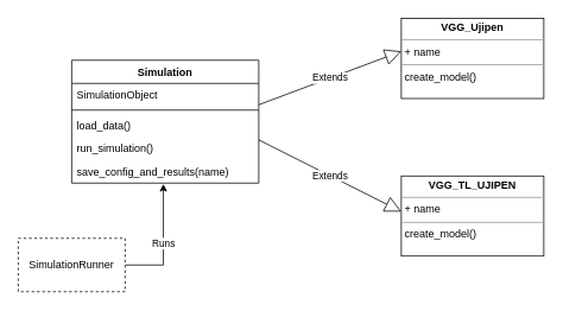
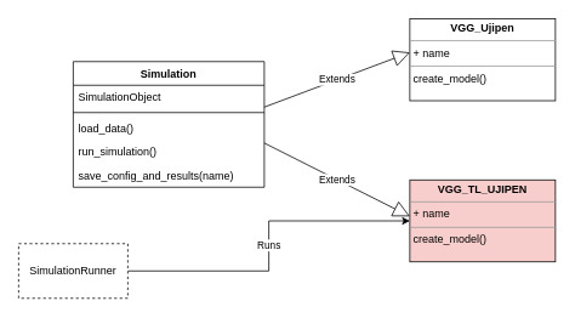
- <mxCell id="13" value="&lt;p style=&quot;margin: 0px ; margin-top: 4px ; text-align: center&quot;&gt;&lt;b&gt;VGG_TL_UJIPEN&lt;/b&gt;&lt;/p&gt;&lt;hr size=&quot;1&quot;&gt;&lt;p style=&quot;margin: 0px ; margin-left: 4px&quot;&gt;+ name&lt;/p&gt;&lt;hr size=&quot;1&quot;&gt;&lt;p style=&quot;margin: 0px ; margin-left: 4px&quot;&gt;create_model()&lt;/p&gt;" style="verticalAlign=top;align=left;overflow=fill;fontSize=12;fontFamily=Helvetica;html=1;" parent="1" vertex="1"><mxGeometry x="450" y="197" width="160" height="90" as="geometry" /></mxCell>
+ <mxCell id="13" value="&lt;p style=&quot;margin: 0px ; margin-top: 4px ; text-align: center&quot;&gt;&lt;b&gt;VGG_TL_UJIPEN&lt;/b&gt;&lt;/p&gt;&lt;hr size=&quot;1&quot;&gt;&lt;p style=&quot;margin: 0px ; margin-left: 4px&quot;&gt;+ name&lt;/p&gt;&lt;hr size=&quot;1&quot;&gt;&lt;p style=&quot;margin: 0px ; margin-left: 4px&quot;&gt;create_model()&lt;/p&gt;" style="verticalAlign=top;align=left;overflow=fill;fontSize=12;fontFamily=Helvetica;html=1;fillColor=#f8cecc;" parent="1" vertex="1"><mxGeometry x="450" y="197" width="160" height="90" as="geometry" /></mxCell>
- <mxCell id="2" value="Runs" style="edgeStyle=orthogonalEdgeStyle;rounded=0;orthogonalLoop=1;jettySize=auto;html=1;exitX=1;exitY=0.5;exitDx=0;exitDy=0;entryX=0.49;entryY=1.038;entryDx=0;entryDy=0;entryPerimeter=0;" parent="1" source="3" target="9" edge="1"><mxGeometry relative="1" as="geometry" /></mxCell>
+ <mxCell id="2" value="Runs" style="edgeStyle=orthogonalEdgeStyle;rounded=0;orthogonalLoop=1;jettySize=auto;html=1;exitX=1;exitY=0.5;exitDx=0;exitDy=0;" parent="1" source="3" target="13" edge="1"><mxGeometry relative="1" as="geometry" /></mxCell>
